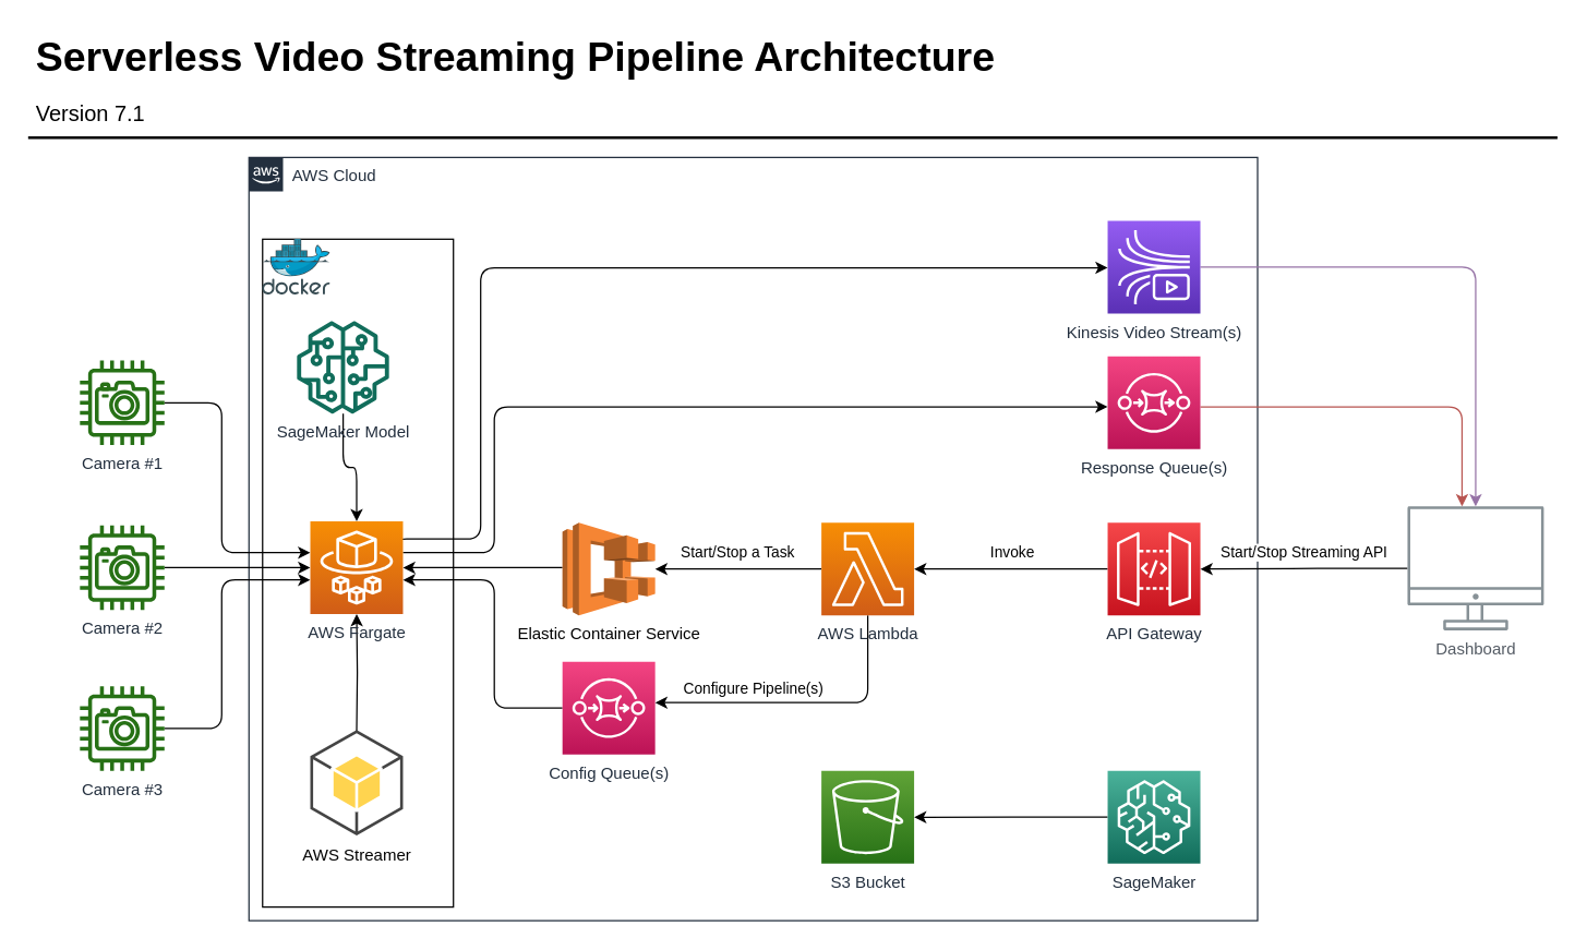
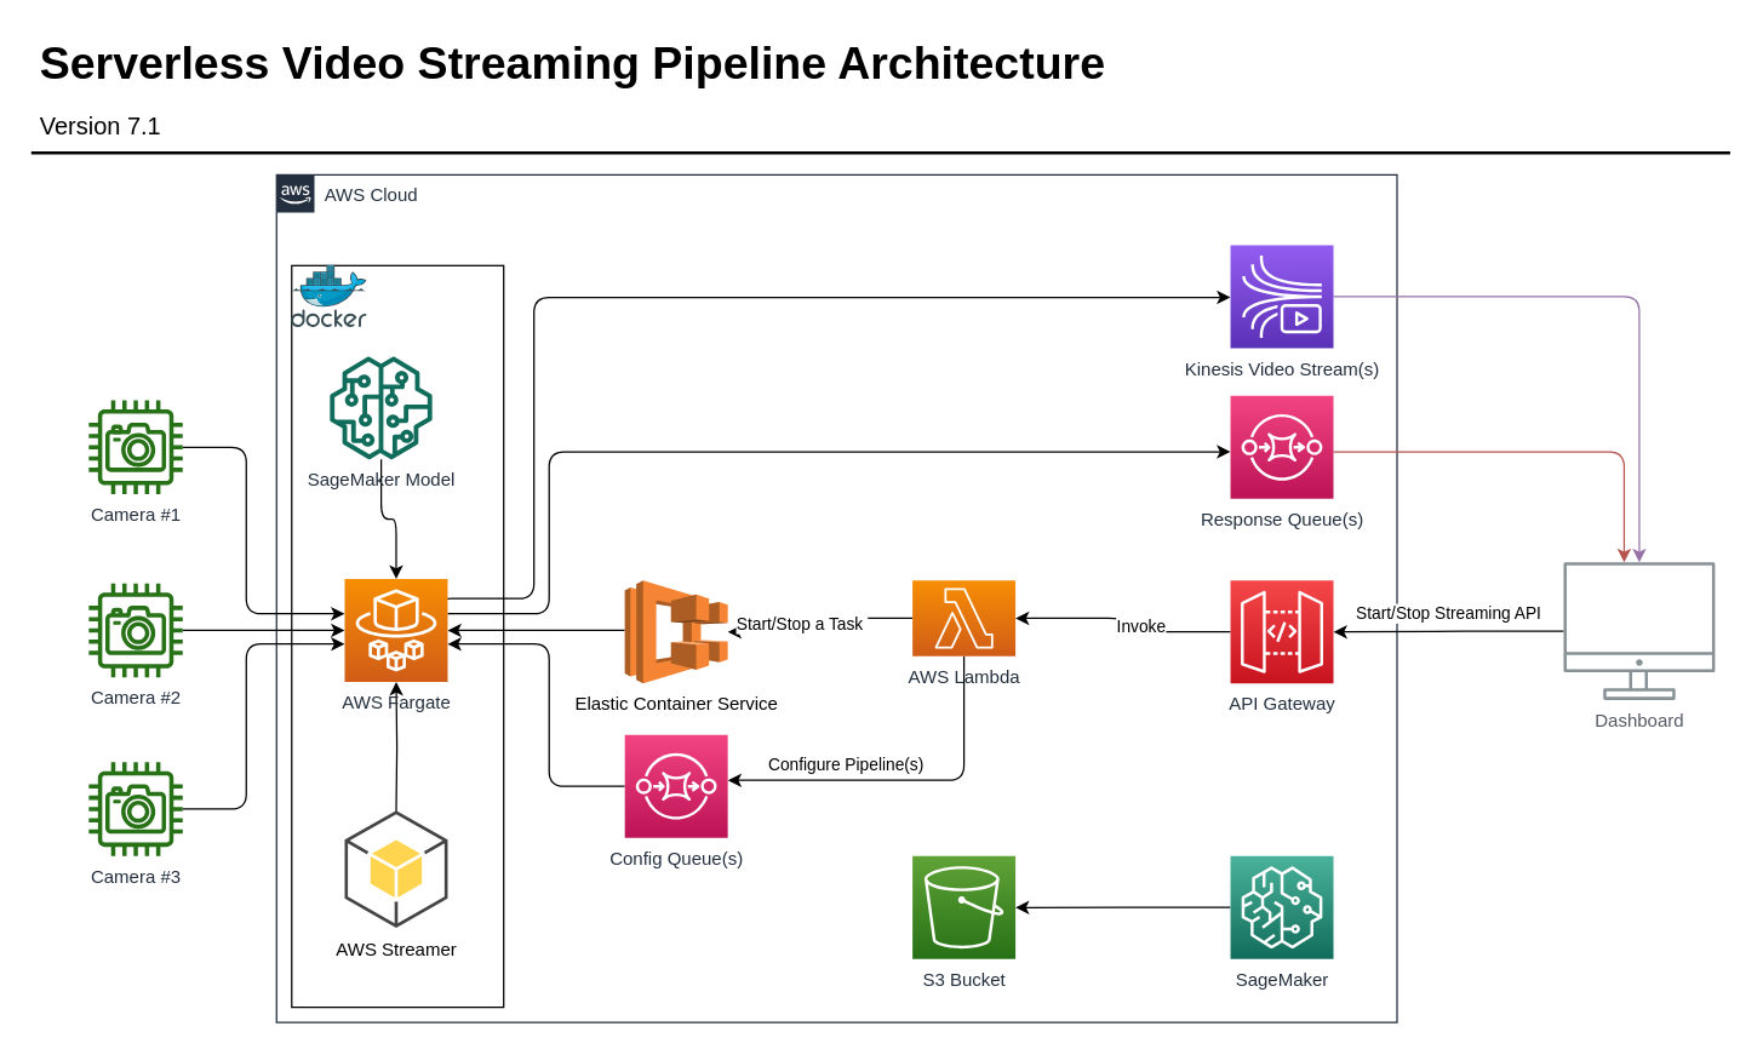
- <mxCell id="19" value="AWS Lambda" style="outlineConnect=0;fontColor=#232F3E;gradientColor=#F78E04;gradientDirection=north;fillColor=#D05C17;strokeColor=#ffffff;dashed=0;verticalLabelPosition=bottom;verticalAlign=top;align=center;html=1;fontSize=12;fontStyle=0;aspect=fixed;shape=mxgraph.aws4.resourceIcon;resIcon=mxgraph.aws4.lambda;" parent="1" vertex="1"><mxGeometry x="602" y="383" width="68" height="68" as="geometry" /></mxCell>
+ <mxCell id="19" value="AWS Lambda" style="outlineConnect=0;fontColor=#232F3E;gradientColor=#F78E04;gradientDirection=north;fillColor=#D05C17;strokeColor=#ffffff;dashed=0;verticalLabelPosition=bottom;verticalAlign=top;align=center;html=1;fontSize=12;fontStyle=0;aspect=fixed;shape=mxgraph.aws4.resourceIcon;resIcon=mxgraph.aws4.lambda;" parent="1" vertex="1"><mxGeometry x="602" y="383" width="68" height="50" as="geometry" /></mxCell>
